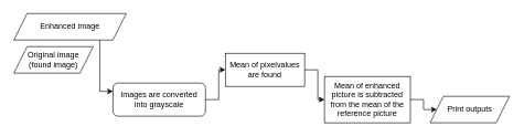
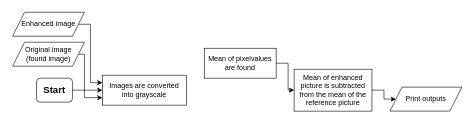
- <mxCell id="5" value="Enhanced image" style="shape=parallelogram;perimeter=parallelogramPerimeter;whiteSpace=wrap;html=1;fixedSize=1;" vertex="1" parent="1"><mxGeometry x="20" y="20" width="170" height="40" as="geometry" /></mxCell>
+ <mxCell id="5" value="Enhanced image" style="shape=parallelogram;perimeter=parallelogramPerimeter;whiteSpace=wrap;html=1;fixedSize=1;" vertex="1" parent="1"><mxGeometry x="20" y="20" width="120" height="40" as="geometry" /></mxCell>
- <mxCell id="8" style="edgeStyle=orthogonalEdgeStyle;rounded=0;orthogonalLoop=1;jettySize=auto;html=1;exitX=1;exitY=0.5;exitDx=0;exitDy=0;entryX=0;entryY=0.5;entryDx=0;entryDy=0;" edge="1" parent="1" source="9" target="11"><mxGeometry relative="1" as="geometry" /></mxCell>
+ <mxCell id="2" style="edgeStyle=orthogonalEdgeStyle;rounded=0;orthogonalLoop=1;jettySize=auto;html=1;exitX=1;exitY=0.5;exitDx=0;exitDy=0;entryX=0;entryY=0.75;entryDx=0;entryDy=0;" edge="1" parent="1" source="3" target="9"><mxGeometry relative="1" as="geometry"><Array as="points"><mxPoint x="140" y="90" /><mxPoint x="140" y="163" /></Array></mxGeometry></mxCell>
+ <mxCell id="7" value="&lt;b&gt;&lt;font style=&quot;font-size: 16px;&quot;&gt;Start&lt;/font&gt;&lt;/b&gt;" style="rounded=1;whiteSpace=wrap;html=1;" vertex="1" parent="1"><mxGeometry x="60" y="130" width="60" height="40" as="geometry" /></mxCell>
+ <mxCell id="6" style="edgeStyle=orthogonalEdgeStyle;rounded=0;orthogonalLoop=1;jettySize=auto;html=1;exitX=1;exitY=0.5;exitDx=0;exitDy=0;entryX=0;entryY=0.5;entryDx=0;entryDy=0;" edge="1" parent="1" source="7" target="9"><mxGeometry relative="1" as="geometry" /></mxCell>
- <mxCell id="9" value="Images are converted into grayscale" style="whiteSpace=wrap;html=1;rounded=1;" vertex="1" parent="1"><mxGeometry x="170" y="125" width="140" height="50" as="geometry" /></mxCell>
+ <mxCell id="9" value="Images are converted into grayscale" style="rounded=0;whiteSpace=wrap;html=1;" vertex="1" parent="1"><mxGeometry x="170" y="125" width="140" height="50" as="geometry" /></mxCell>
